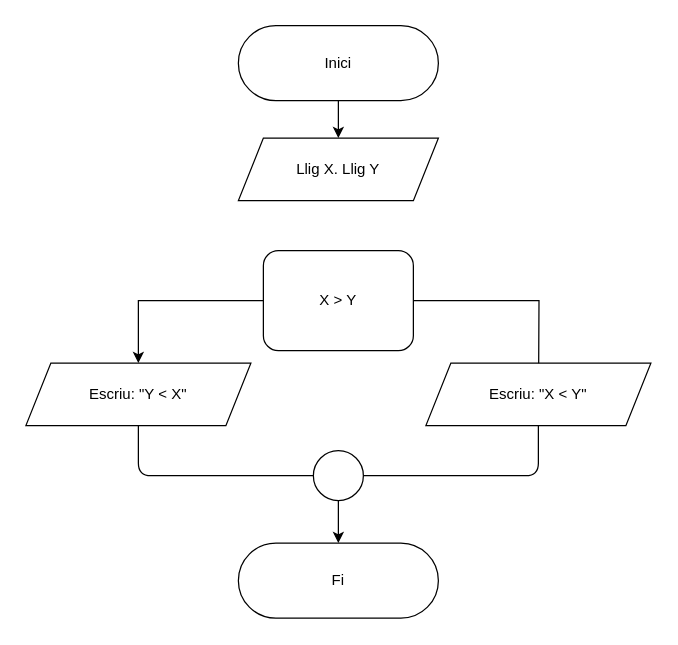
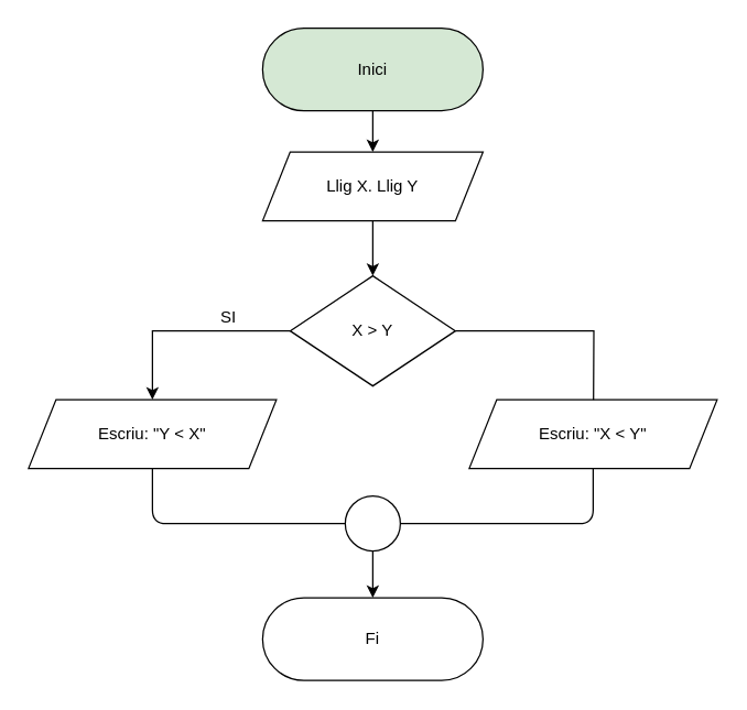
- <mxCell id="3" value="Inici" style="rounded=1;whiteSpace=wrap;html=1;arcSize=50;" vertex="1" parent="1"><mxGeometry x="190" width="160" height="60" as="geometry" y="20" /></mxCell>
+ <mxCell id="3" value="Inici" style="rounded=1;whiteSpace=wrap;html=1;arcSize=50;fillColor=#d5e8d4;" vertex="1" parent="1"><mxGeometry x="190" width="160" height="60" as="geometry" y="20" /></mxCell>
+ <mxCell id="4" style="edgeStyle=orthogonalEdgeStyle;rounded=0;orthogonalLoop=1;jettySize=auto;html=1;" edge="1" parent="1" source="5" target="8"><mxGeometry relative="1" as="geometry"><mxPoint x="270" y="250" as="targetPoint" /></mxGeometry></mxCell>
+ <mxCell id="9" value="SI" style="text;html=1;align=center;verticalAlign=middle;resizable=0;points=[];autosize=1;strokeColor=none;fillColor=none;" vertex="1" parent="1"><mxGeometry x="150" y="220" width="30" height="20" as="geometry" /></mxCell>
- <mxCell id="8" value="X &amp;gt; Y" style="whiteSpace=wrap;html=1;rounded=1;" vertex="1" parent="1"><mxGeometry x="210" y="200" width="120" height="80" as="geometry" /></mxCell>
+ <mxCell id="8" value="X &amp;gt; Y" style="rhombus;whiteSpace=wrap;html=1;" vertex="1" parent="1"><mxGeometry x="210" y="200" width="120" height="80" as="geometry" /></mxCell>
